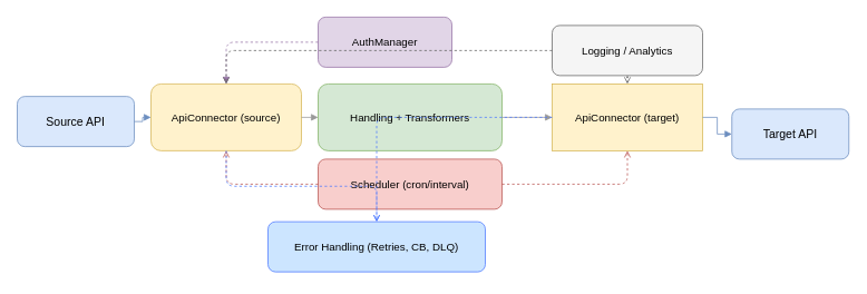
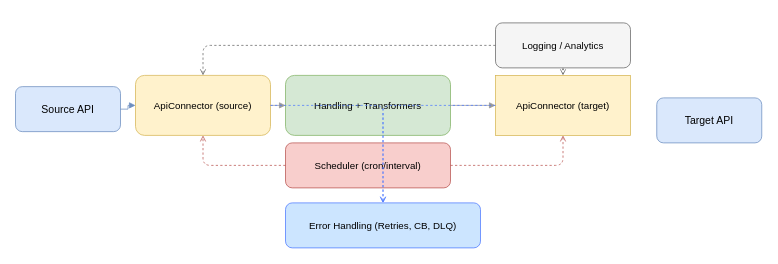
- <mxCell id="13" source="4" target="3" style="edgeStyle=orthogonalEdgeStyle;dashed=1;endArrow=block;endFill=1;strokeColor=#9673a6" edge="1" parent="1"><mxGeometry relative="1" as="geometry" /></mxCell>
- <mxCell id="4" value="AuthManager" style="rounded=1;whiteSpace=wrap;html=1;fillColor=#e1d5e7;strokeColor=#9673a6;fontSize=13" vertex="1" parent="1"><mxGeometry x="380" y="20" width="160" height="60" as="geometry" /></mxCell>
- <mxCell id="19" source="9" target="10" style="edgeStyle=orthogonalEdgeStyle;rounded=0;endArrow=block;endFill=1;strokeColor=#6c8ebf" edge="1" parent="1"><mxGeometry relative="1" as="geometry" /></mxCell>
- <mxCell id="7" value="Error Handling (Retries, CB, DLQ)" style="rounded=1;whiteSpace=wrap;html=1;fillColor=#cce5ff;strokeColor=#4d79ff;fontSize=13" vertex="1" parent="1"><mxGeometry x="320" y="265" width="260" height="60" as="geometry" /></mxCell>
+ <mxCell id="7" value="Error Handling (Retries, CB, DLQ)" style="rounded=1;whiteSpace=wrap;html=1;fillColor=#cce5ff;strokeColor=#4d79ff;fontSize=13" vertex="1" parent="1"><mxGeometry x="380" y="270" width="260" height="60" as="geometry" /></mxCell>
